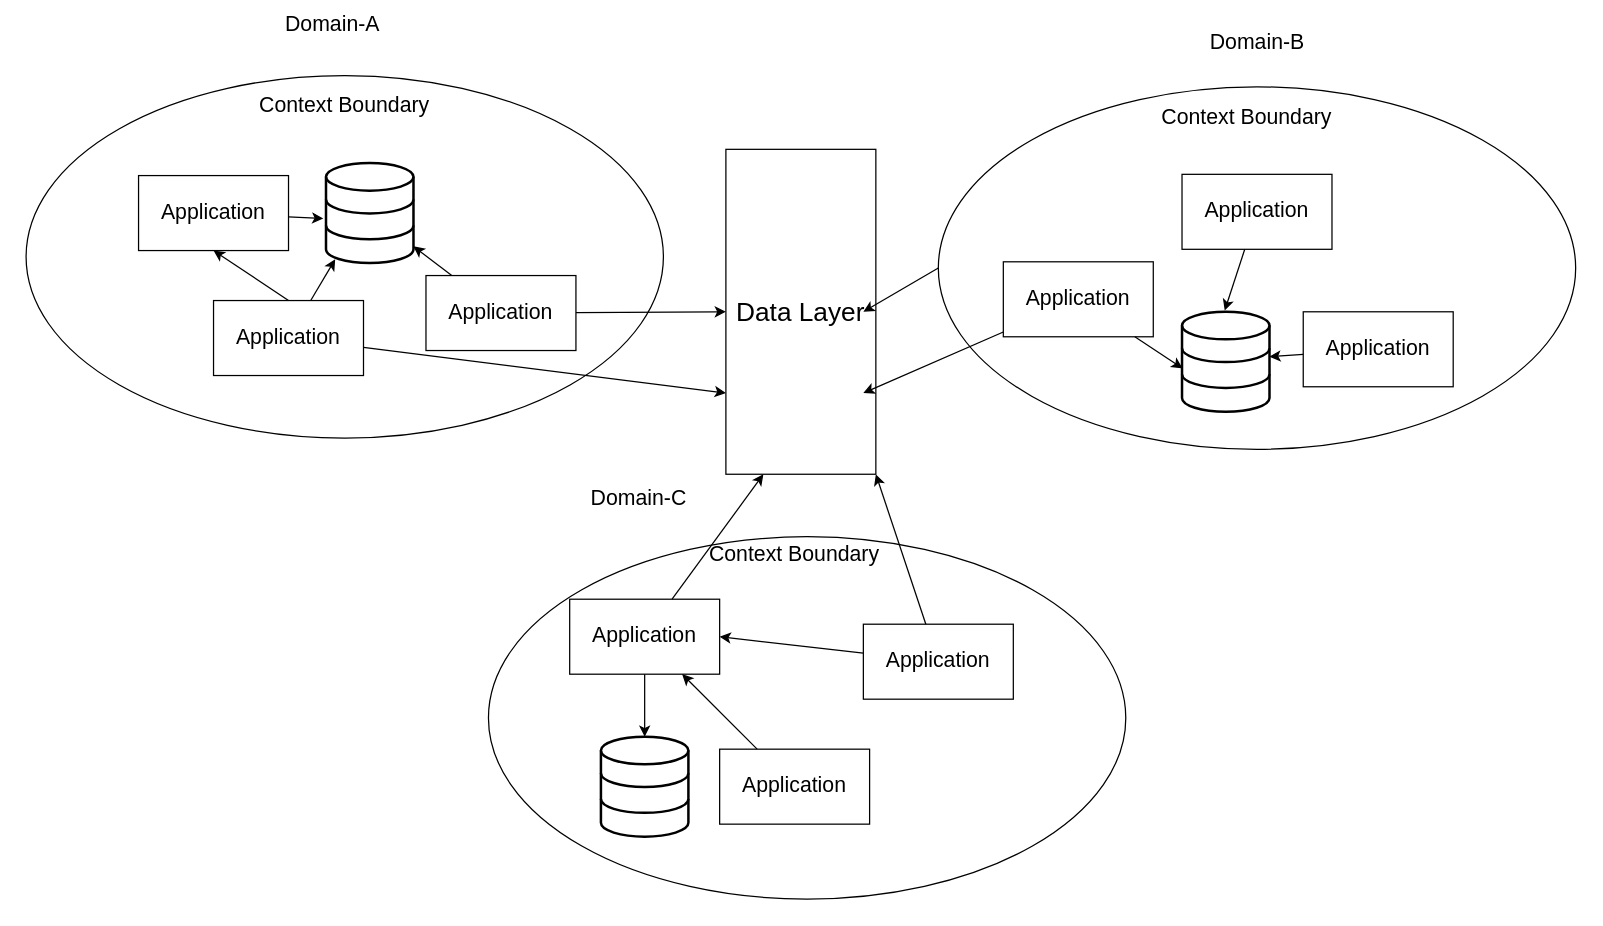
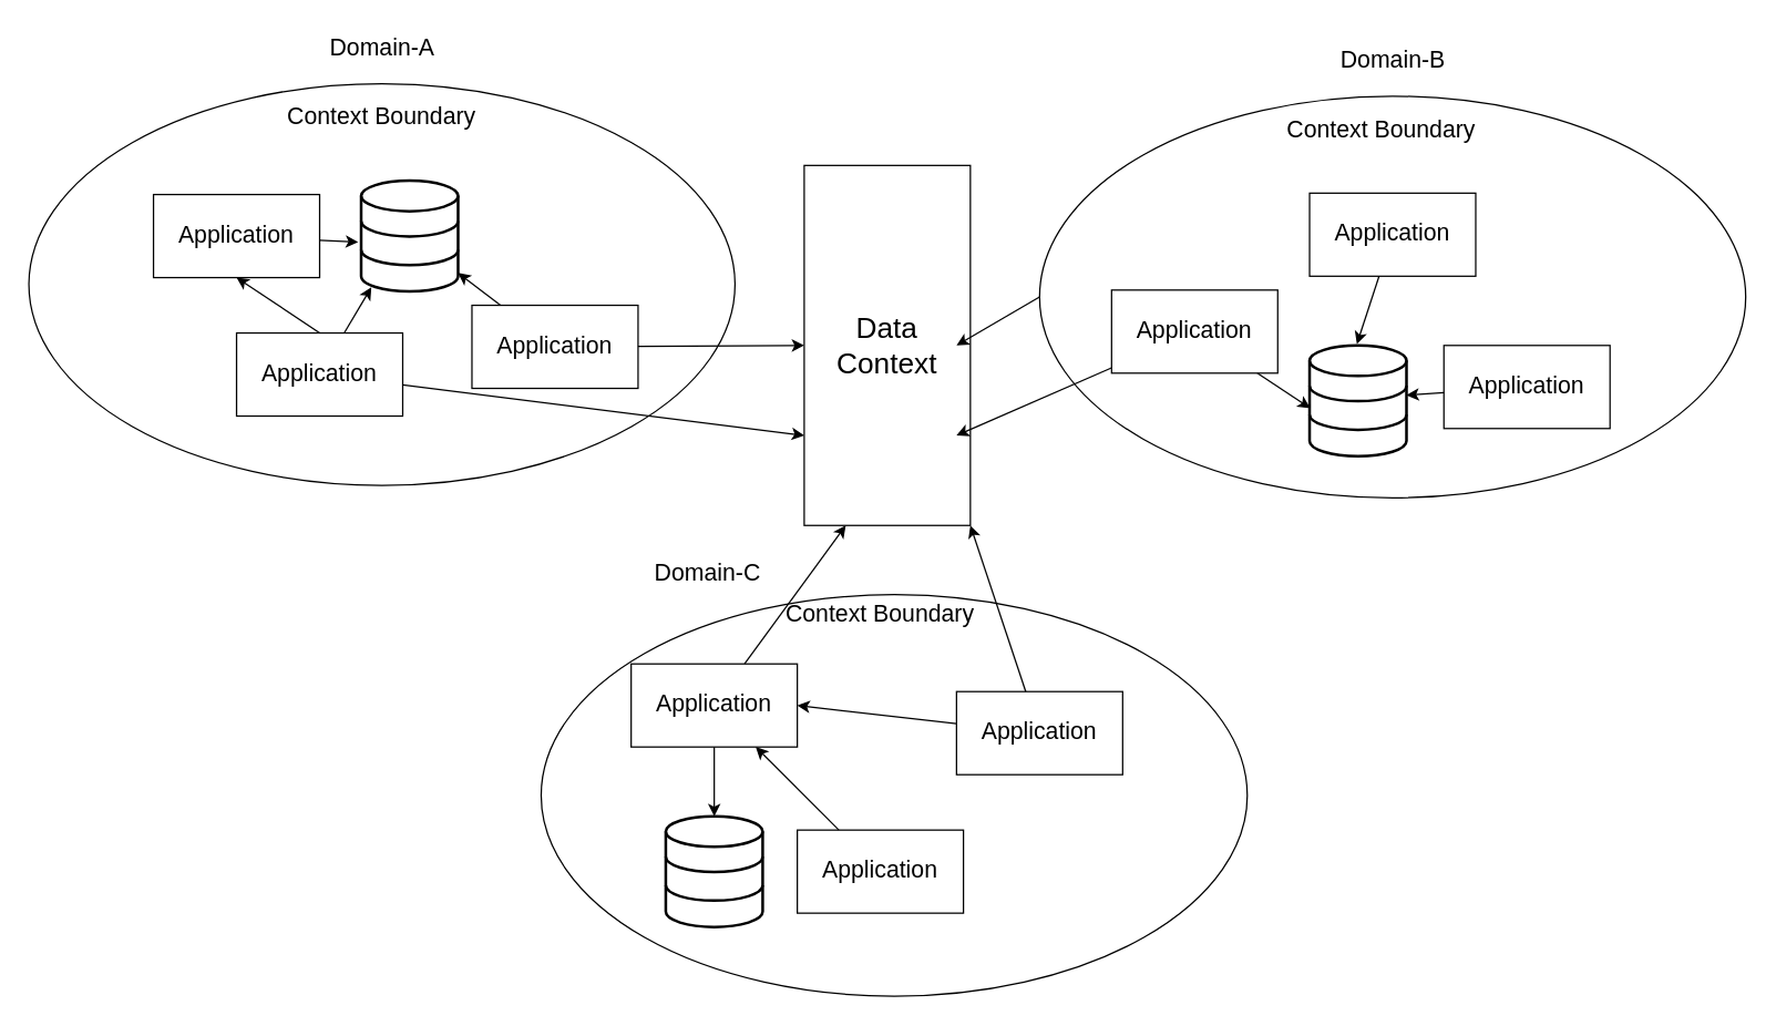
- <mxCell id="36" value="Domain-A" style="text;html=1;align=center;verticalAlign=middle;resizable=0;points=[];autosize=1;strokeColor=none;fillColor=none;fontSize=17;" vertex="1" parent="1"><mxGeometry x="215" y="5" width="100" height="30" as="geometry" /></mxCell>
+ <mxCell id="36" value="Domain-A" style="text;html=1;align=center;verticalAlign=middle;resizable=0;points=[];autosize=1;strokeColor=none;fillColor=none;fontSize=17;" vertex="1" parent="1"><mxGeometry x="225" y="20" width="100" height="30" as="geometry" /></mxCell>
- <mxCell id="37" value="Domain-B" style="text;html=1;align=center;verticalAlign=middle;resizable=0;points=[];autosize=1;strokeColor=none;fillColor=none;fontSize=17;" vertex="1" parent="1"><mxGeometry x="955" y="19" width="100" height="30" as="geometry" /></mxCell>
+ <mxCell id="37" value="Domain-B" style="text;html=1;align=center;verticalAlign=middle;resizable=0;points=[];autosize=1;strokeColor=none;fillColor=none;fontSize=17;" vertex="1" parent="1"><mxGeometry x="955" y="29" width="100" height="30" as="geometry" /></mxCell>
- <mxCell id="39" value="&lt;font style=&quot;font-size: 21px;&quot;&gt;Data Layer&lt;/font&gt;" style="rounded=0;whiteSpace=wrap;html=1;strokeColor=#000000;fontSize=17;fillColor=none;" vertex="1" parent="1"><mxGeometry x="580" y="119" width="120" height="260" as="geometry" /></mxCell>
+ <mxCell id="39" value="&lt;font style=&quot;font-size: 21px;&quot;&gt;Data Context&lt;/font&gt;" style="rounded=0;whiteSpace=wrap;html=1;strokeColor=#000000;fontSize=17;fillColor=none;" vertex="1" parent="1"><mxGeometry x="580" y="119" width="120" height="260" as="geometry" /></mxCell>
- <mxCell id="38" value="Domain-C" style="text;html=1;align=center;verticalAlign=middle;resizable=0;points=[];autosize=1;strokeColor=none;fillColor=none;fontSize=17;" vertex="1" parent="1"><mxGeometry x="460" y="384" width="100" height="30" as="geometry" /></mxCell>
+ <mxCell id="38" value="Domain-C" style="text;html=1;align=center;verticalAlign=middle;resizable=0;points=[];autosize=1;strokeColor=none;fillColor=none;fontSize=17;" vertex="1" parent="1"><mxGeometry x="460" y="399" width="100" height="30" as="geometry" /></mxCell>
